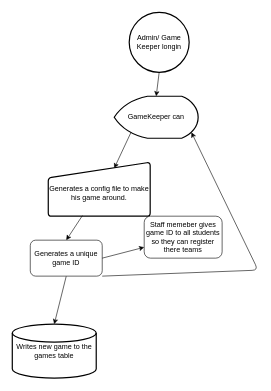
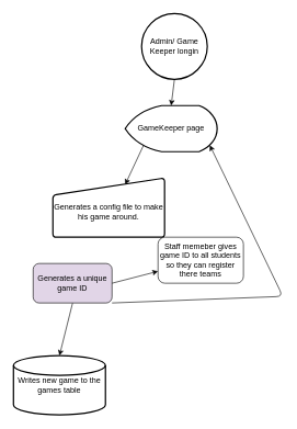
- <mxCell id="4" value="GameKeeper can" style="strokeWidth=2;html=1;shape=mxgraph.flowchart.display;whiteSpace=wrap;" vertex="1" parent="1"><mxGeometry x="190" y="160" width="140" height="70" as="geometry" /></mxCell>
+ <mxCell id="4" value="GameKeeper page" style="strokeWidth=2;html=1;shape=mxgraph.flowchart.display;whiteSpace=wrap;" vertex="1" parent="1"><mxGeometry x="190" y="160" width="140" height="70" as="geometry" /></mxCell>
- <mxCell id="9" value="" style="endArrow=classic;html=1;exitX=0.335;exitY=0.989;exitDx=0;exitDy=0;exitPerimeter=0;entryX=0.5;entryY=0;entryDx=0;entryDy=0;" edge="1" parent="1" source="6" target="10"><mxGeometry width="50" height="50" relative="1" as="geometry"><mxPoint x="170" y="390" as="sourcePoint" /><mxPoint x="180" y="400" as="targetPoint" /></mxGeometry></mxCell>
- <mxCell id="10" value="Generates a unique game ID" style="rounded=1;whiteSpace=wrap;html=1;" vertex="1" parent="1"><mxGeometry x="50" y="400" width="120" height="60" as="geometry" /></mxCell>
+ <mxCell id="10" value="Generates a unique game ID" style="rounded=1;whiteSpace=wrap;html=1;fillColor=#e1d5e7;" vertex="1" parent="1"><mxGeometry x="50" y="400" width="120" height="60" as="geometry" /></mxCell>
